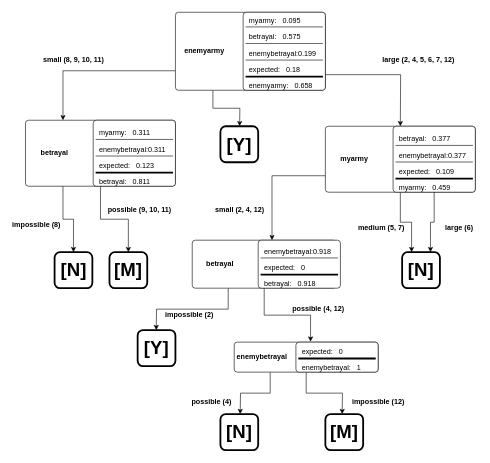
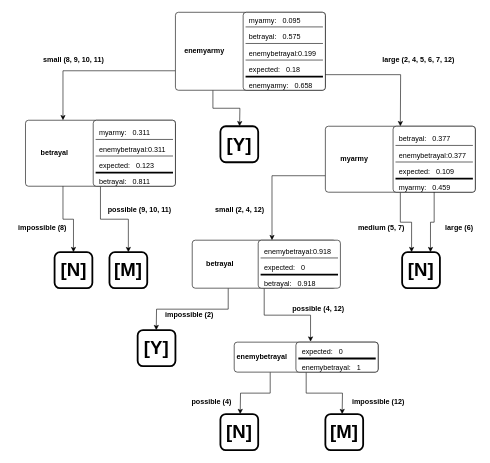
- <mxCell id="44" value="&lt;b&gt;impossible (8)&lt;/b&gt;" style="text;html=1;align=center;verticalAlign=middle;resizable=0;points=[];autosize=1;" vertex="1" parent="1"><mxGeometry x="10" y="365" width="100" height="20" as="geometry" /></mxCell>
+ <mxCell id="44" value="&lt;b&gt;impossible (8)&lt;/b&gt;" style="text;html=1;align=center;verticalAlign=middle;resizable=0;points=[];autosize=1;" vertex="1" parent="1"><mxGeometry x="20" y="370" width="100" height="20" as="geometry" /></mxCell>
